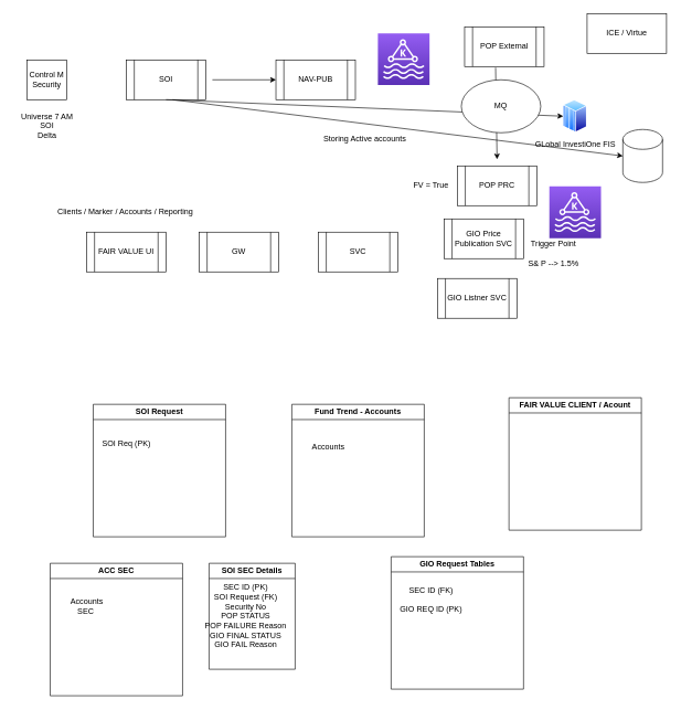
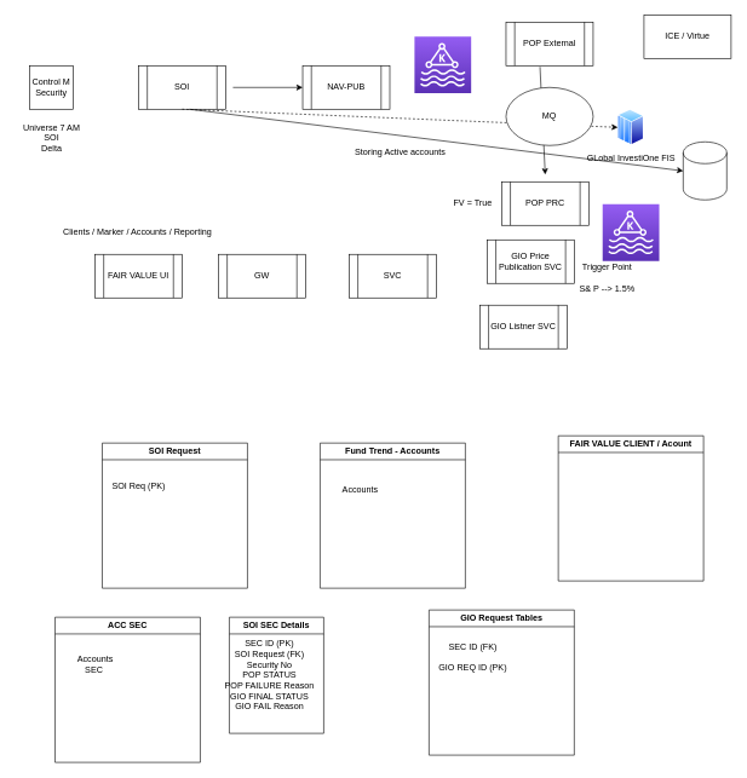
- <mxCell id="9" value="POP External" style="shape=process;whiteSpace=wrap;html=1;backgroundOutline=1;" parent="1" vertex="1"><mxGeometry x="701" y="40" width="120" height="60" as="geometry" /></mxCell>
+ <mxCell id="9" value="POP External" style="shape=process;whiteSpace=wrap;html=1;backgroundOutline=1;" parent="1" vertex="1"><mxGeometry x="696" y="30" width="120" height="60" as="geometry" /></mxCell>
- <mxCell id="13" value="" style="endArrow=classic;html=1;rounded=0;exitX=0.5;exitY=1;exitDx=0;exitDy=0;entryX=0;entryY=0.5;entryDx=0;entryDy=0;" parent="1" source="2" target="11" edge="1"><mxGeometry width="50" height="50" relative="1" as="geometry"><mxPoint x="240" y="200" as="sourcePoint" /><mxPoint x="290" y="150" as="targetPoint" /></mxGeometry></mxCell>
+ <mxCell id="13" value="" style="endArrow=classic;html=1;rounded=0;exitX=0.5;exitY=1;exitDx=0;exitDy=0;entryX=0;entryY=0.5;entryDx=0;entryDy=0;dashed=1;" parent="1" source="2" target="11" edge="1"><mxGeometry width="50" height="50" relative="1" as="geometry"><mxPoint x="240" y="200" as="sourcePoint" /><mxPoint x="290" y="150" as="targetPoint" /></mxGeometry></mxCell>
